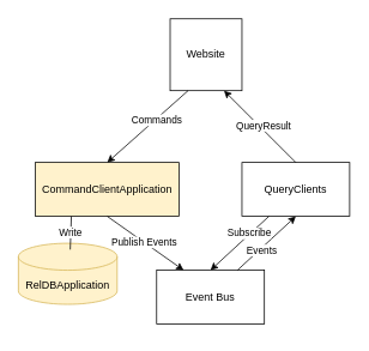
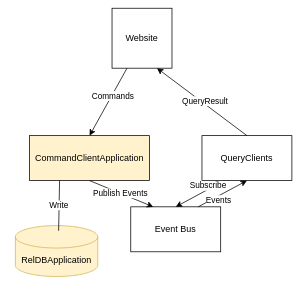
- <mxCell id="2" value="Website" style="whiteSpace=wrap;html=1;aspect=fixed;" vertex="1" parent="1"><mxGeometry x="189" y="20" width="80" height="80" as="geometry" /></mxCell>
+ <mxCell id="2" value="Website" style="whiteSpace=wrap;html=1;aspect=fixed;" vertex="1" parent="1"><mxGeometry x="149" y="10" width="80" height="80" as="geometry" /></mxCell>
- <mxCell id="6" value="RelDBApplication" style="shape=cylinder3;whiteSpace=wrap;html=1;boundedLbl=1;backgroundOutline=1;size=15;fillColor=#fff2cc;strokeColor=#d6b656;" vertex="1" parent="1"><mxGeometry x="20" y="270" width="110" height="68" as="geometry" /></mxCell>
+ <mxCell id="6" value="RelDBApplication" style="shape=cylinder3;whiteSpace=wrap;html=1;boundedLbl=1;backgroundOutline=1;size=15;fillColor=#fff2cc;strokeColor=#d6b656;" vertex="1" parent="1"><mxGeometry x="20" y="300" width="110" height="68" as="geometry" /></mxCell>
- <mxCell id="5" value="Event Bus" style="rounded=0;whiteSpace=wrap;html=1;" vertex="1" parent="1"><mxGeometry x="174" y="300" width="120" height="60" as="geometry" /></mxCell>
+ <mxCell id="5" value="Event Bus" style="rounded=0;whiteSpace=wrap;html=1;" vertex="1" parent="1"><mxGeometry x="174" y="275" width="120" height="60" as="geometry" /></mxCell>
